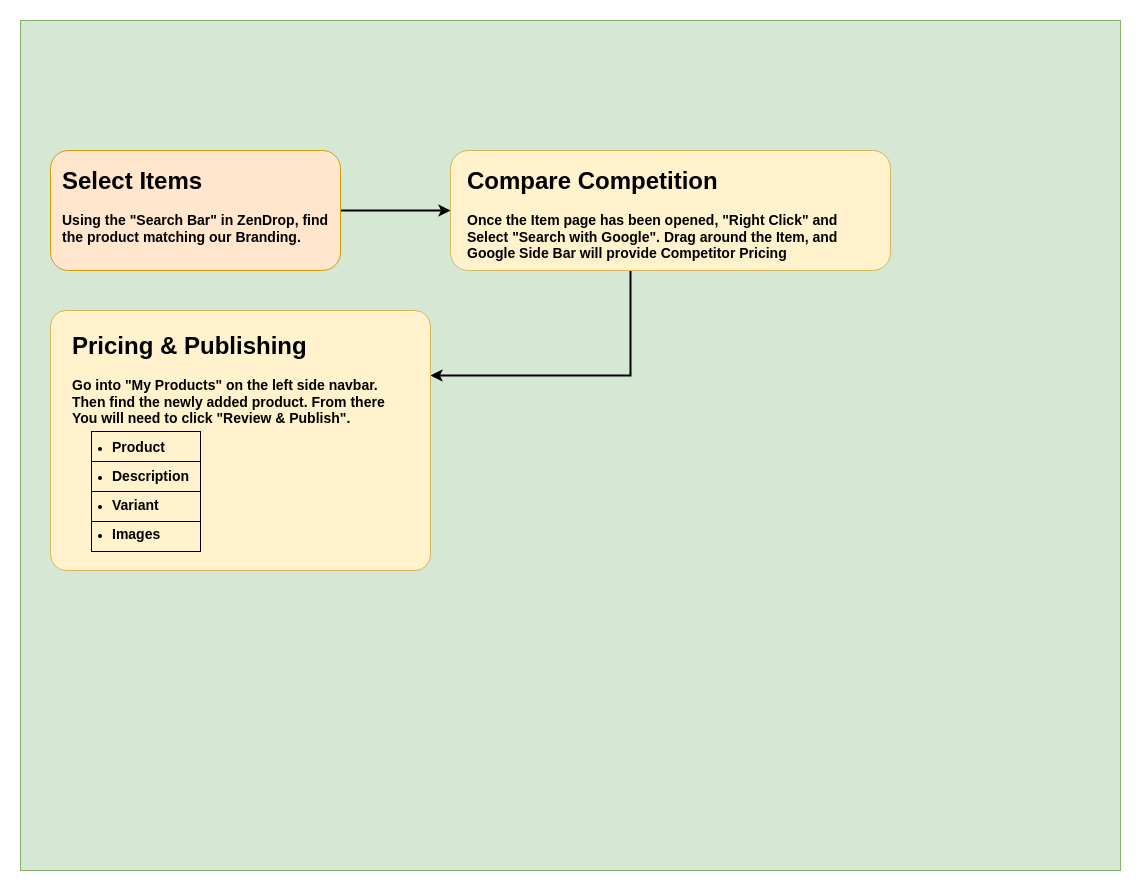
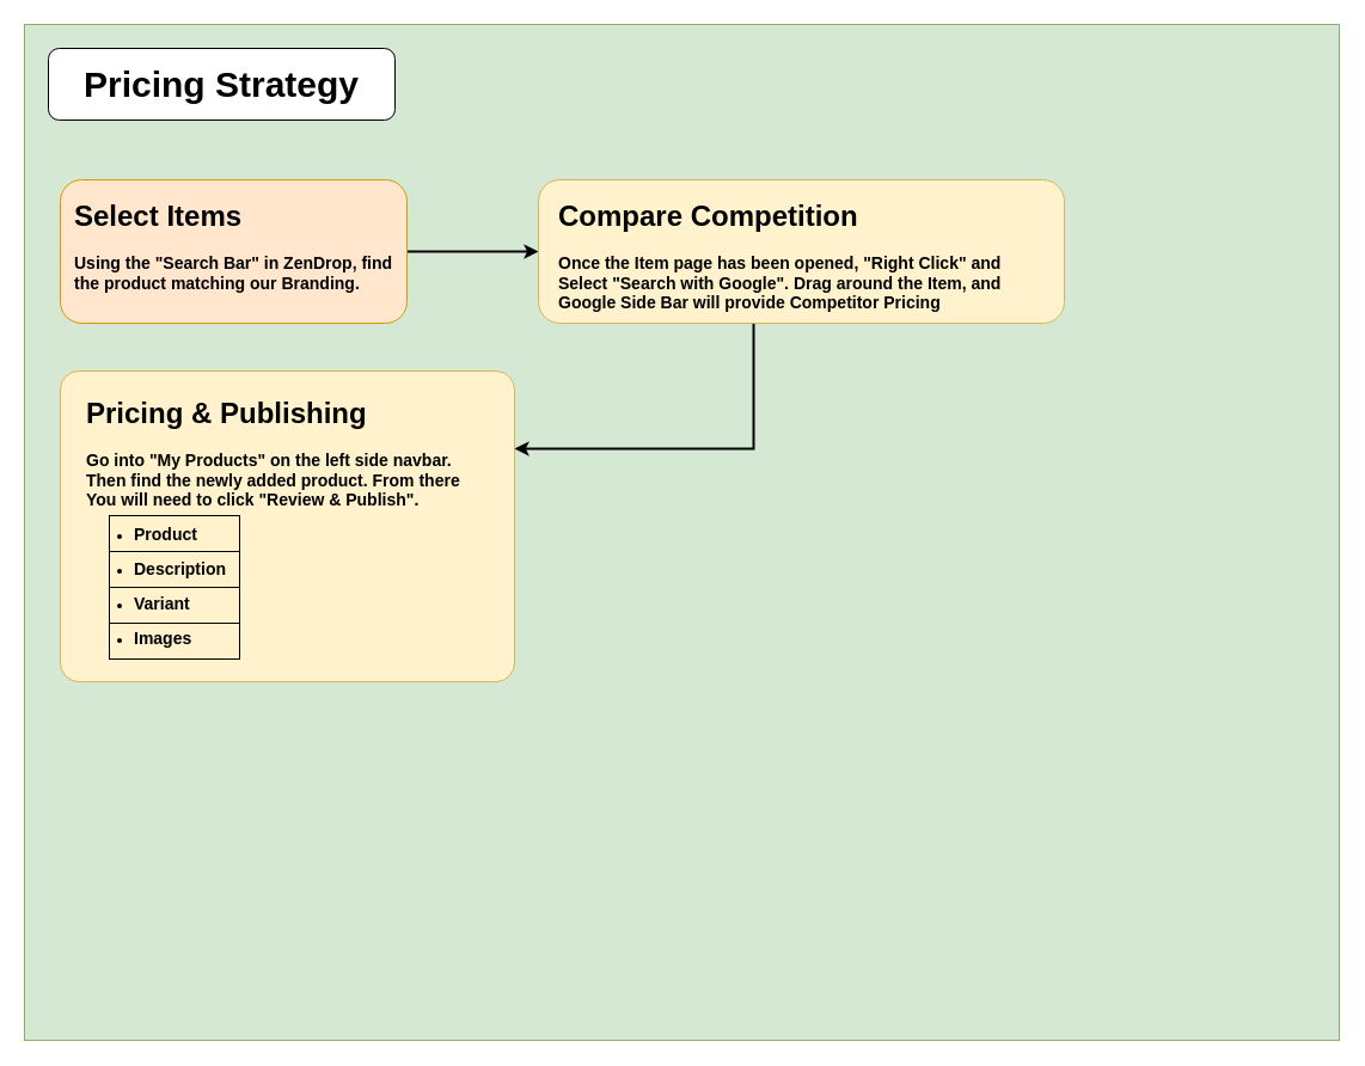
+ <mxCell id="3" value="&lt;b&gt;&lt;font style=&quot;font-size: 30px;&quot;&gt;Pricing Strategy&lt;/font&gt;&lt;/b&gt;" style="rounded=1;whiteSpace=wrap;html=1;" vertex="1" parent="1"><mxGeometry x="40" y="40" width="290" height="60" as="geometry" /></mxCell>
